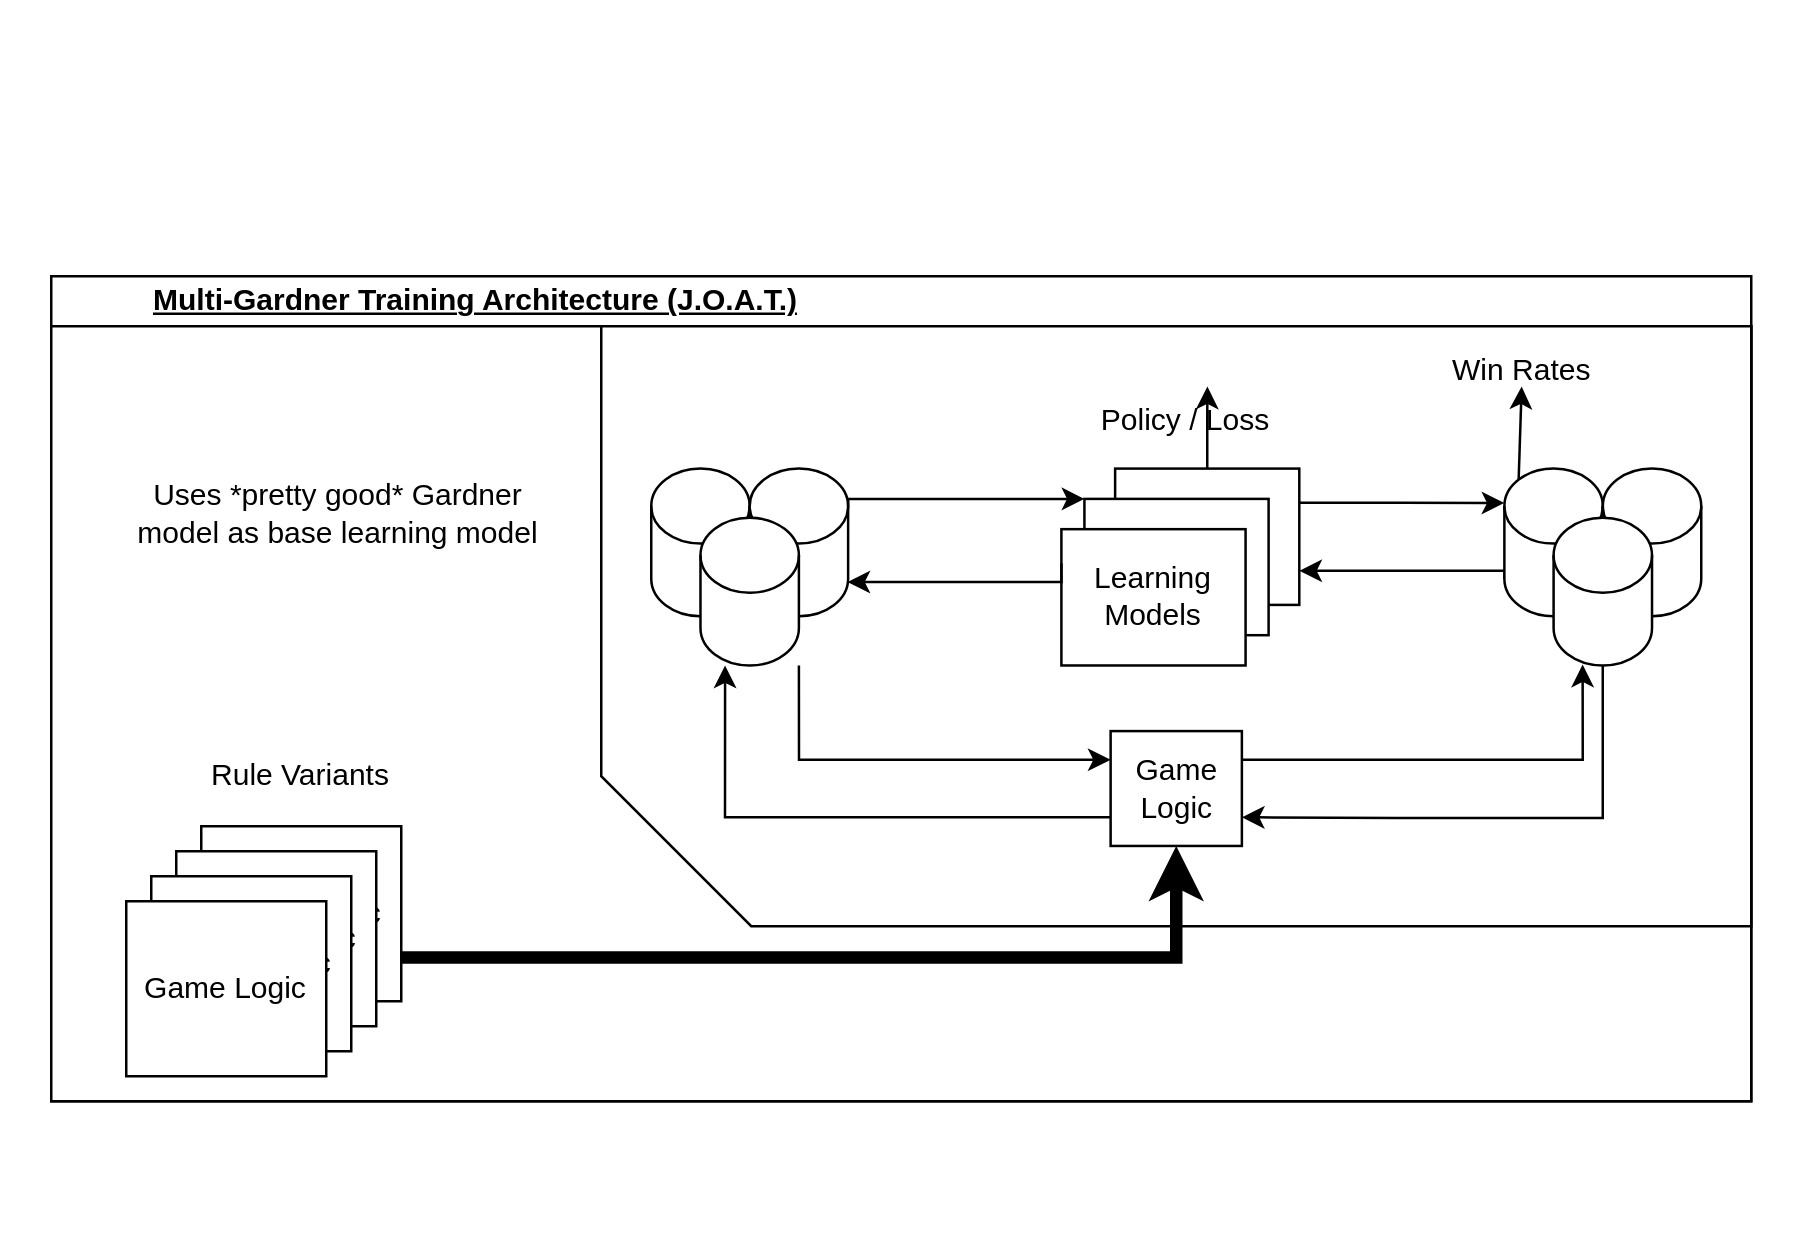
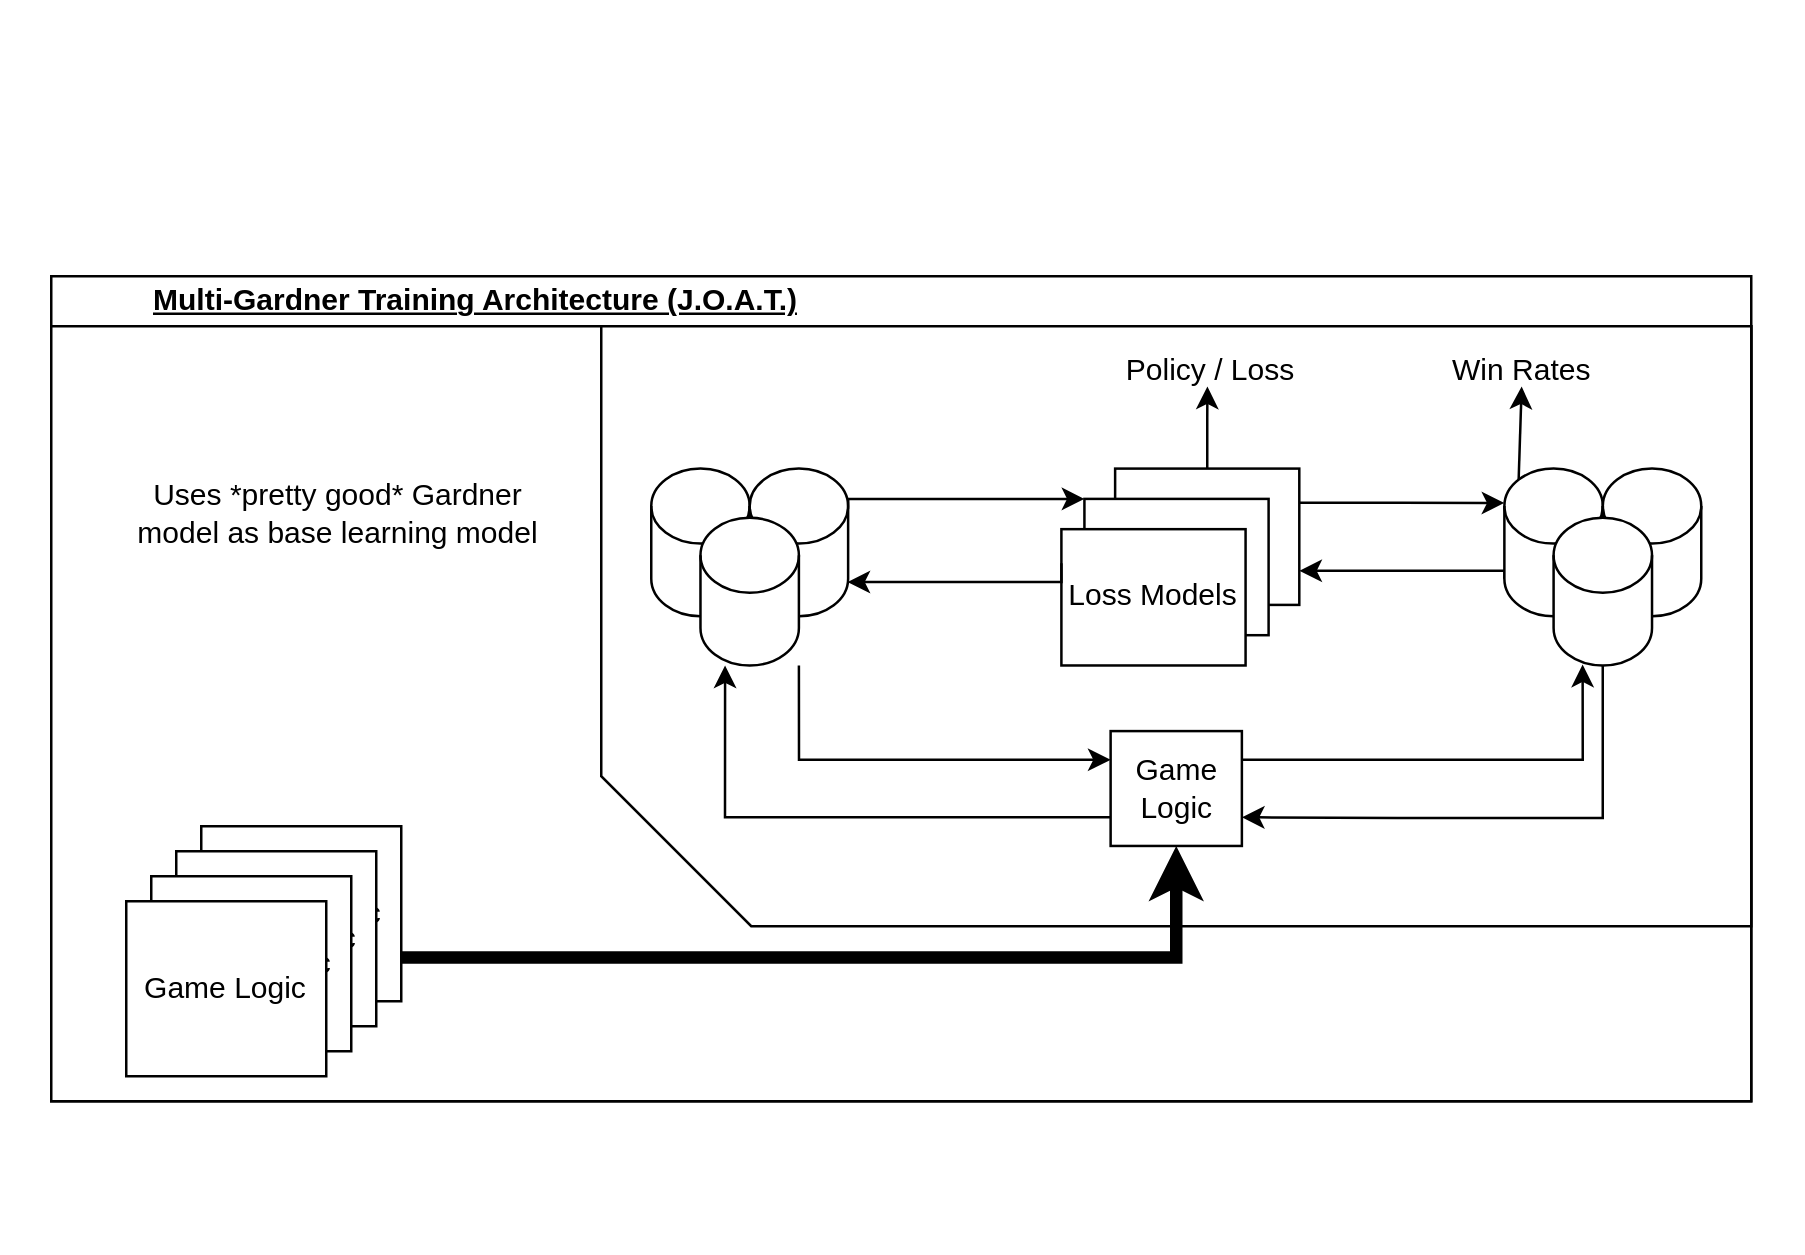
- <mxCell id="26" value="Policy / Loss" style="text;html=1;strokeColor=none;fillColor=none;align=center;verticalAlign=middle;whiteSpace=wrap;rounded=0;" vertex="1" parent="6"><mxGeometry x="179.38" y="20" width="69.84" height="13.13" as="geometry" /></mxCell>
+ <mxCell id="26" value="Policy / Loss" style="text;html=1;strokeColor=none;fillColor=none;align=center;verticalAlign=middle;whiteSpace=wrap;rounded=0;" vertex="1" parent="6"><mxGeometry x="189.38" width="69.84" height="13.13" as="geometry" /></mxCell>
- <mxCell id="13" value="Learning Models" style="rounded=0;whiteSpace=wrap;html=1;" vertex="1" parent="10"><mxGeometry y="24.231" width="73.669" height="54.521" as="geometry" /></mxCell>
+ <mxCell id="13" value="Loss Models" style="rounded=0;whiteSpace=wrap;html=1;" vertex="1" parent="10"><mxGeometry y="24.231" width="73.669" height="54.521" as="geometry" /></mxCell>
- <mxCell id="35" value="Rule Variants" style="text;html=1;strokeColor=none;fillColor=none;align=center;verticalAlign=middle;whiteSpace=wrap;rounded=0;" vertex="1" parent="30"><mxGeometry x="25" width="90" height="20" as="geometry" /></mxCell>
